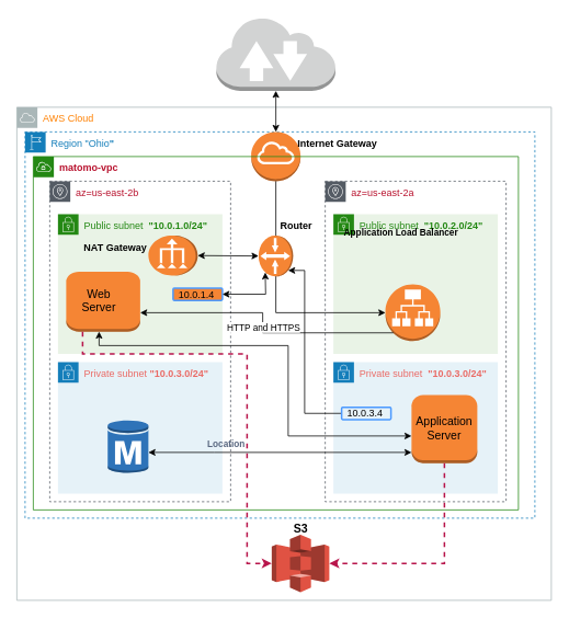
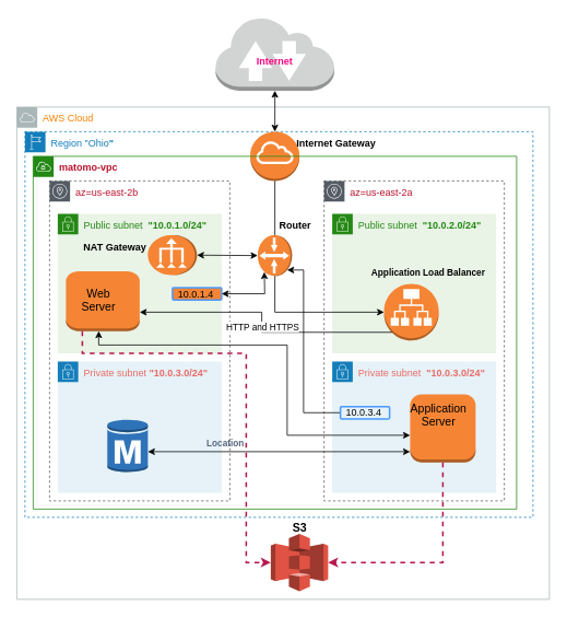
+ <mxCell id="40" value="&lt;b style=&quot;&quot;&gt;&lt;font color=&quot;#ff0080&quot;&gt;Internet&lt;/font&gt;&lt;/b&gt;" style="text;html=1;strokeColor=none;fillColor=none;align=center;verticalAlign=middle;whiteSpace=wrap;rounded=0;" vertex="1" parent="1"><mxGeometry x="304.99" y="60" width="60" height="30" as="geometry" /></mxCell>
- <mxCell id="10" value="&lt;font style=&quot;font-size: 11px;&quot;&gt;&lt;b&gt;Application Load Balancer&lt;/b&gt;&lt;/font&gt;" style="text;html=1;strokeColor=none;fillColor=none;align=center;verticalAlign=middle;whiteSpace=wrap;rounded=0;fontSize=14;" parent="9" vertex="1"><mxGeometry x="10" y="5.5" width="145" height="30" as="geometry" /></mxCell>
+ <mxCell id="10" value="&lt;font style=&quot;font-size: 11px;&quot;&gt;&lt;b&gt;Application Load Balancer&lt;/b&gt;&lt;/font&gt;" style="text;html=1;strokeColor=none;fillColor=none;align=center;verticalAlign=middle;whiteSpace=wrap;rounded=0;fontSize=14;" parent="9" vertex="1"><mxGeometry x="45" y="55.5" width="145" height="30" as="geometry" /></mxCell>
- <mxCell id="15" value="Application Server" style="text;html=1;strokeColor=none;fillColor=none;align=center;verticalAlign=middle;whiteSpace=wrap;rounded=0;fontSize=14;" parent="6" vertex="1"><mxGeometry x="470" y="315" width="60" height="30" as="geometry" /></mxCell>
+ <mxCell id="15" value="Application Server" style="text;html=1;strokeColor=none;fillColor=none;align=center;verticalAlign=middle;whiteSpace=wrap;rounded=0;fontSize=14;" parent="6" vertex="1"><mxGeometry x="465" y="300" width="60" height="30" as="geometry" /></mxCell>
